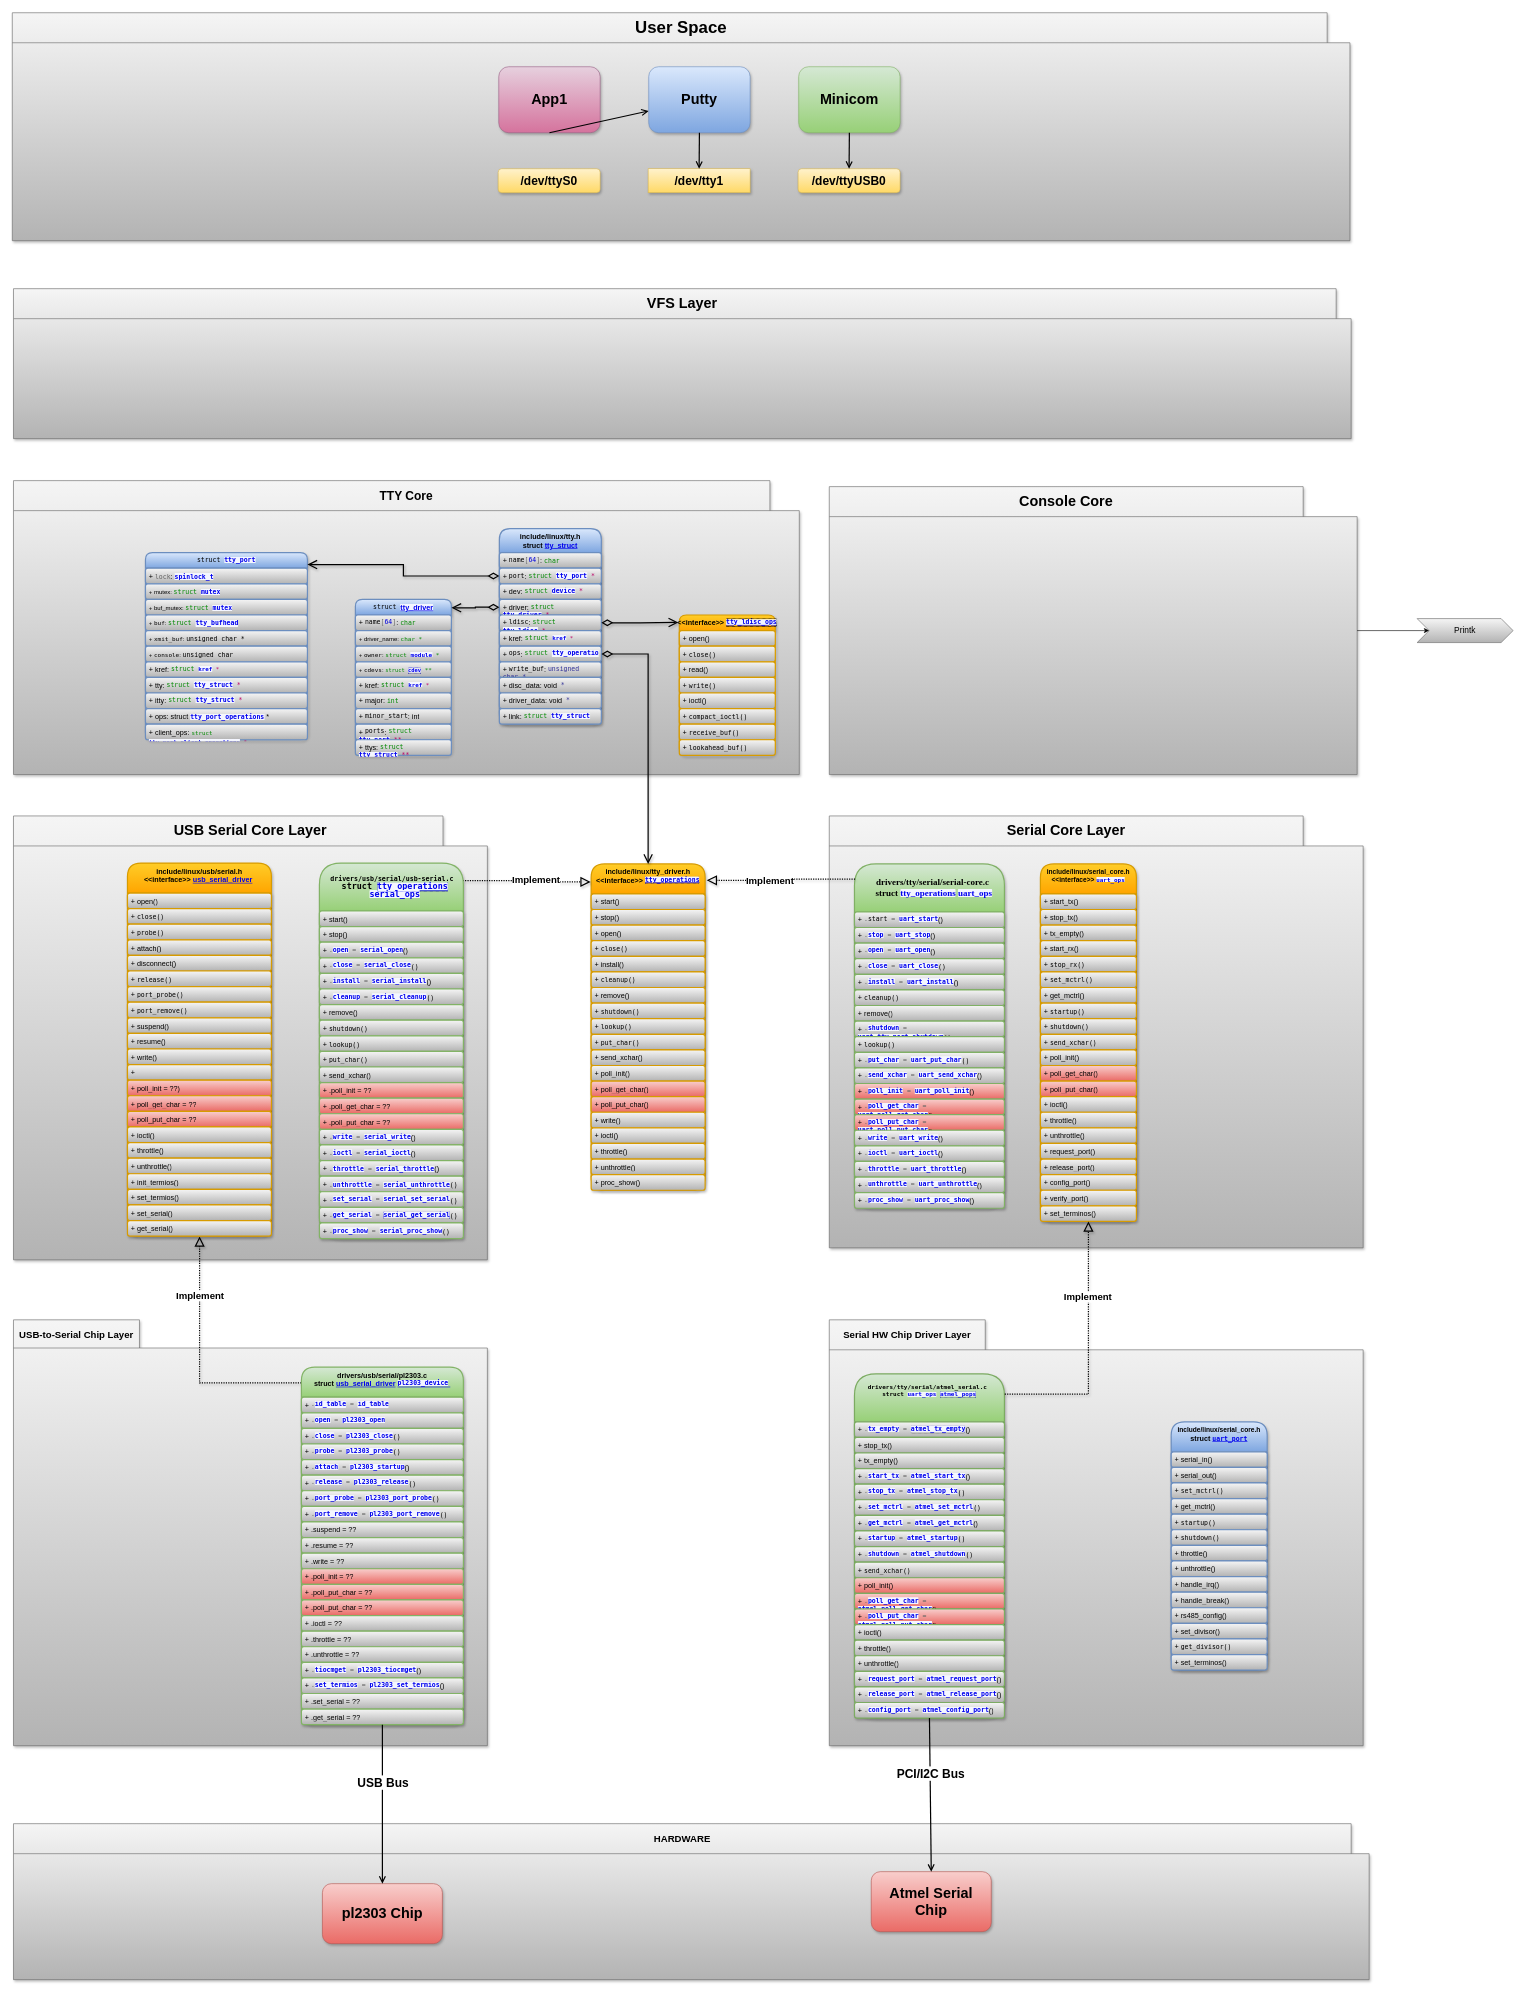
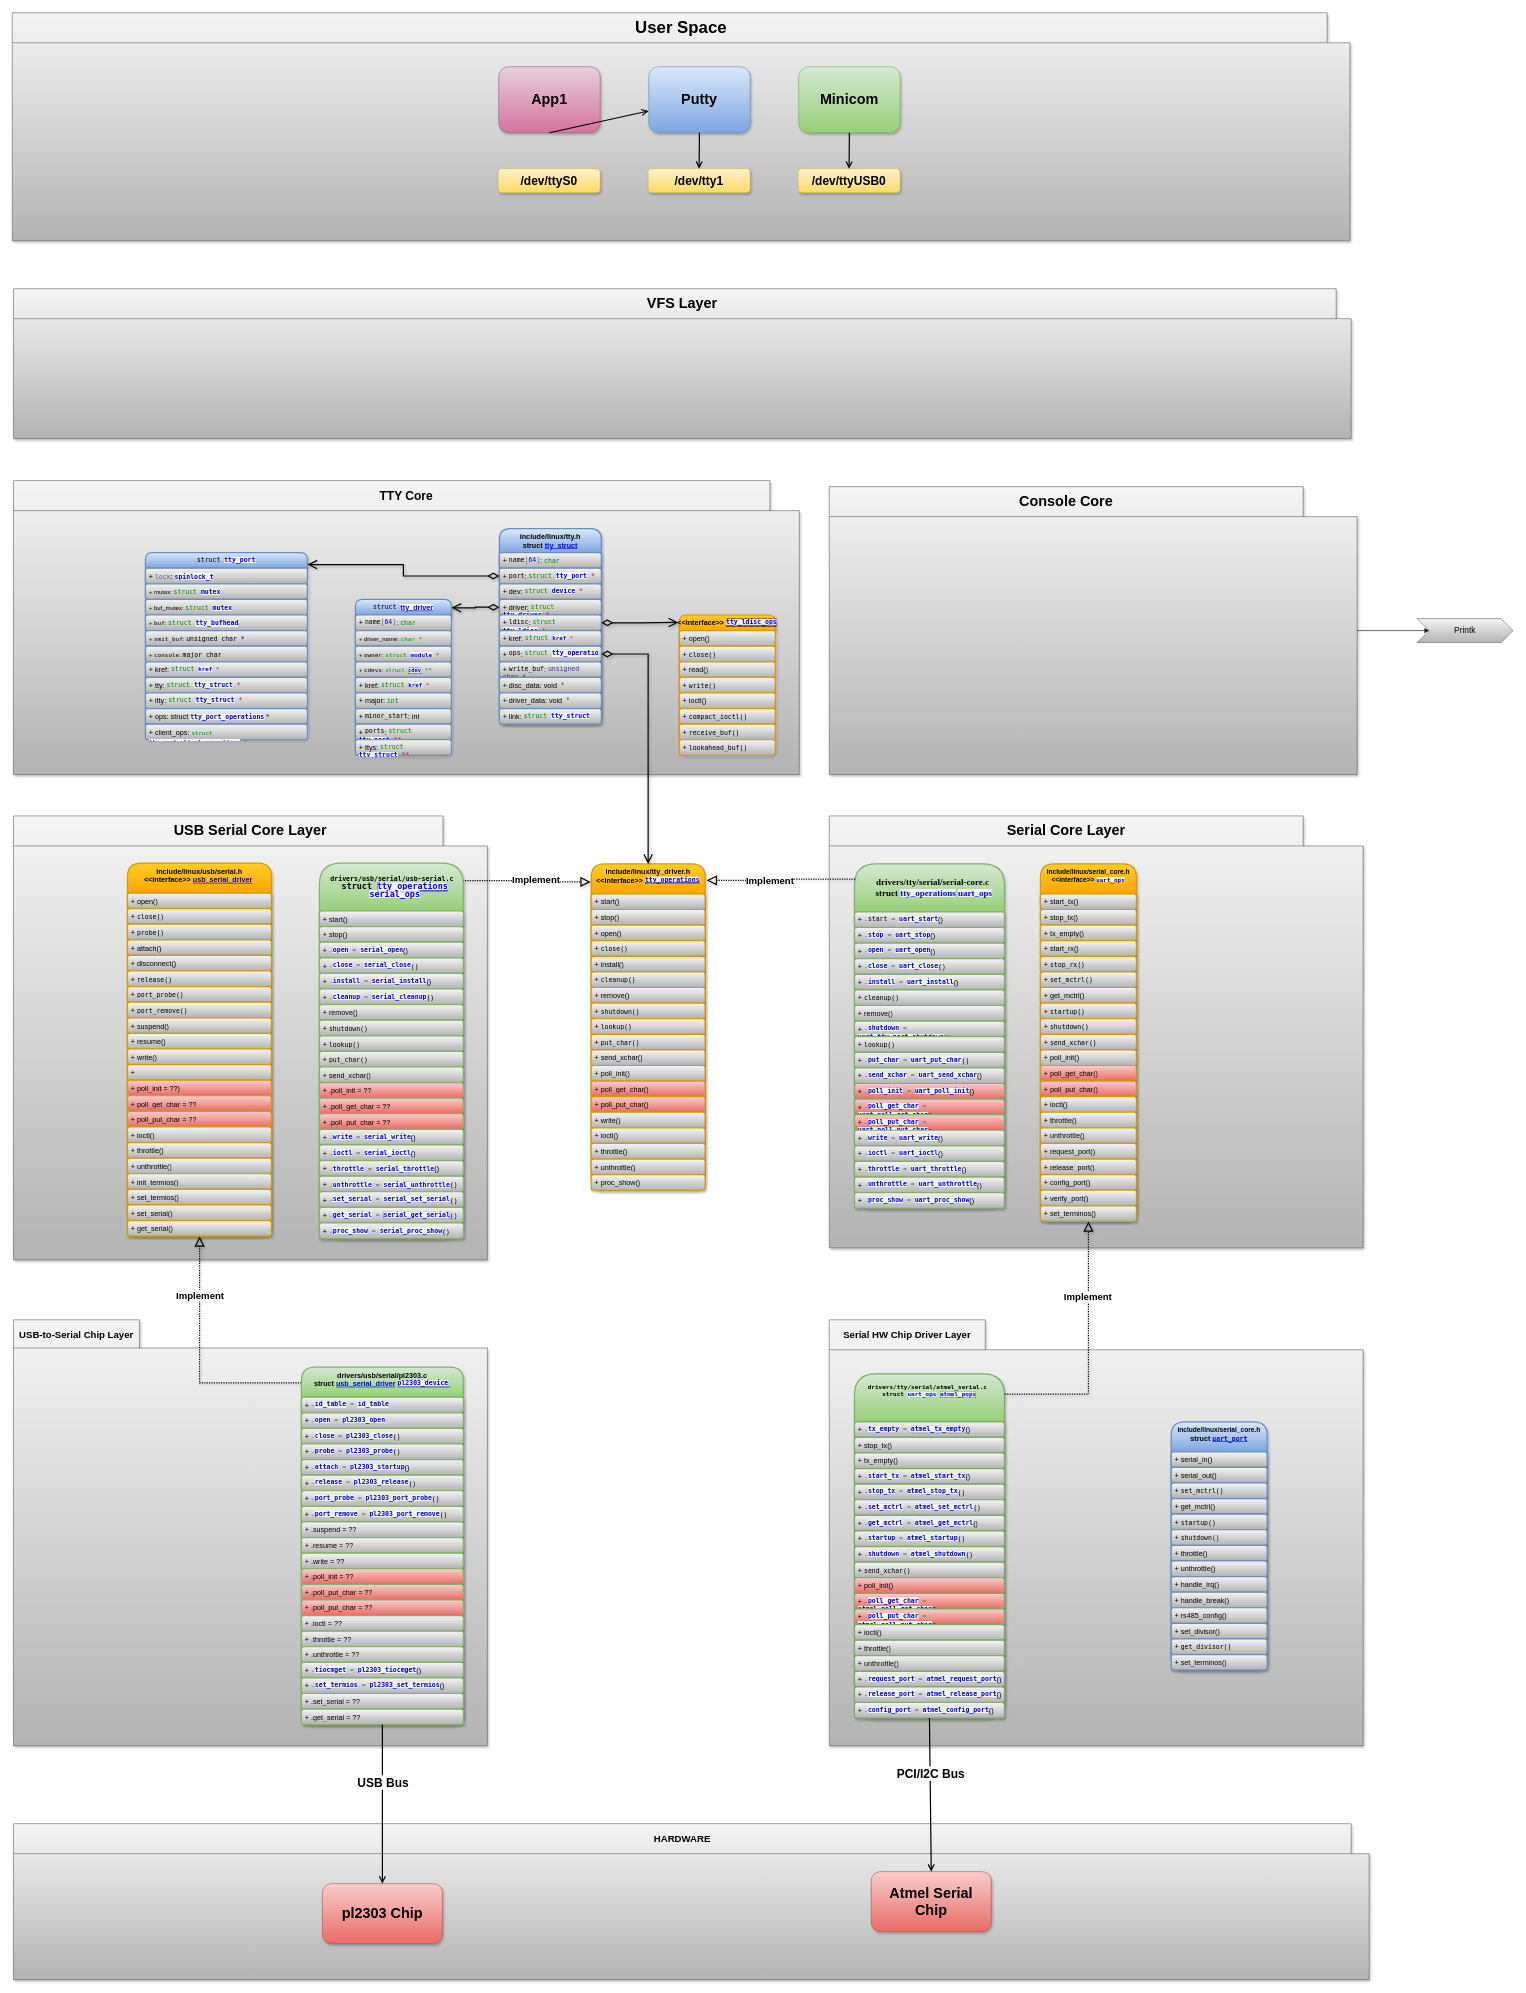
- <mxCell id="244" value="&lt;b&gt;&lt;font style=&quot;font-size: 20px;&quot;&gt;/dev/tty1&lt;/font&gt;&lt;/b&gt;" style="fontStyle=0;html=1;whiteSpace=wrap;shadow=1;fillColor=#fff2cc;gradientColor=#ffd966;strokeColor=#d6b656;rounded=0;" vertex="1" parent="238"><mxGeometry x="1060" y="260" width="170" height="40" as="geometry" /></mxCell>
+ <mxCell id="244" value="&lt;b&gt;&lt;font style=&quot;font-size: 20px;&quot;&gt;/dev/tty1&lt;/font&gt;&lt;/b&gt;" style="fontStyle=0;html=1;whiteSpace=wrap;rounded=1;shadow=1;fillColor=#fff2cc;gradientColor=#ffd966;strokeColor=#d6b656;" vertex="1" parent="238"><mxGeometry x="1060" y="260" width="170" height="40" as="geometry" /></mxCell>
- <mxCell id="67" value="&lt;font style=&quot;&quot;&gt;&lt;span style=&quot;font-size: 10px;&quot;&gt;+ &lt;/span&gt;&lt;font color=&quot;#050505&quot; style=&quot;font-size: 10px;&quot; face=&quot;Ubuntu Mono, monospace&quot;&gt;console&lt;/font&gt;&lt;span style=&quot;background-color: initial;&quot;&gt;&lt;span style=&quot;font-size: 10px;&quot;&gt;: &lt;/span&gt;&lt;font face=&quot;Ubuntu Mono, monospace&quot;&gt;&lt;span style=&quot;font-size: 10.8px;&quot;&gt;unsigned char&lt;/span&gt;&lt;/font&gt;&lt;/span&gt;&lt;/font&gt;" style="text;strokeColor=#6C8EBF;fillColor=#f5f5f5;align=left;verticalAlign=top;spacingLeft=4;spacingRight=4;overflow=hidden;rotatable=0;points=[[0,0.5],[1,0.5]];portConstraint=eastwest;whiteSpace=wrap;html=1;gradientColor=#b3b3b3;rounded=1;strokeWidth=2;" parent="61" vertex="1"><mxGeometry y="156" width="270" height="26" as="geometry" /></mxCell>
+ <mxCell id="67" value="&lt;font style=&quot;&quot;&gt;&lt;span style=&quot;font-size: 10px;&quot;&gt;+ &lt;/span&gt;&lt;font color=&quot;#050505&quot; style=&quot;font-size: 10px;&quot; face=&quot;Ubuntu Mono, monospace&quot;&gt;console&lt;/font&gt;&lt;span style=&quot;background-color: initial;&quot;&gt;&lt;span style=&quot;font-size: 10px;&quot;&gt;: &lt;/span&gt;&lt;font face=&quot;Ubuntu Mono, monospace&quot;&gt;&lt;span style=&quot;font-size: 10.8px;&quot;&gt;major char&lt;/span&gt;&lt;/font&gt;&lt;/span&gt;&lt;/font&gt;" style="text;strokeColor=#6C8EBF;fillColor=#f5f5f5;align=left;verticalAlign=top;spacingLeft=4;spacingRight=4;overflow=hidden;rotatable=0;points=[[0,0.5],[1,0.5]];portConstraint=eastwest;whiteSpace=wrap;html=1;gradientColor=#b3b3b3;rounded=1;strokeWidth=2;" parent="61" vertex="1"><mxGeometry y="156" width="270" height="26" as="geometry" /></mxCell>
